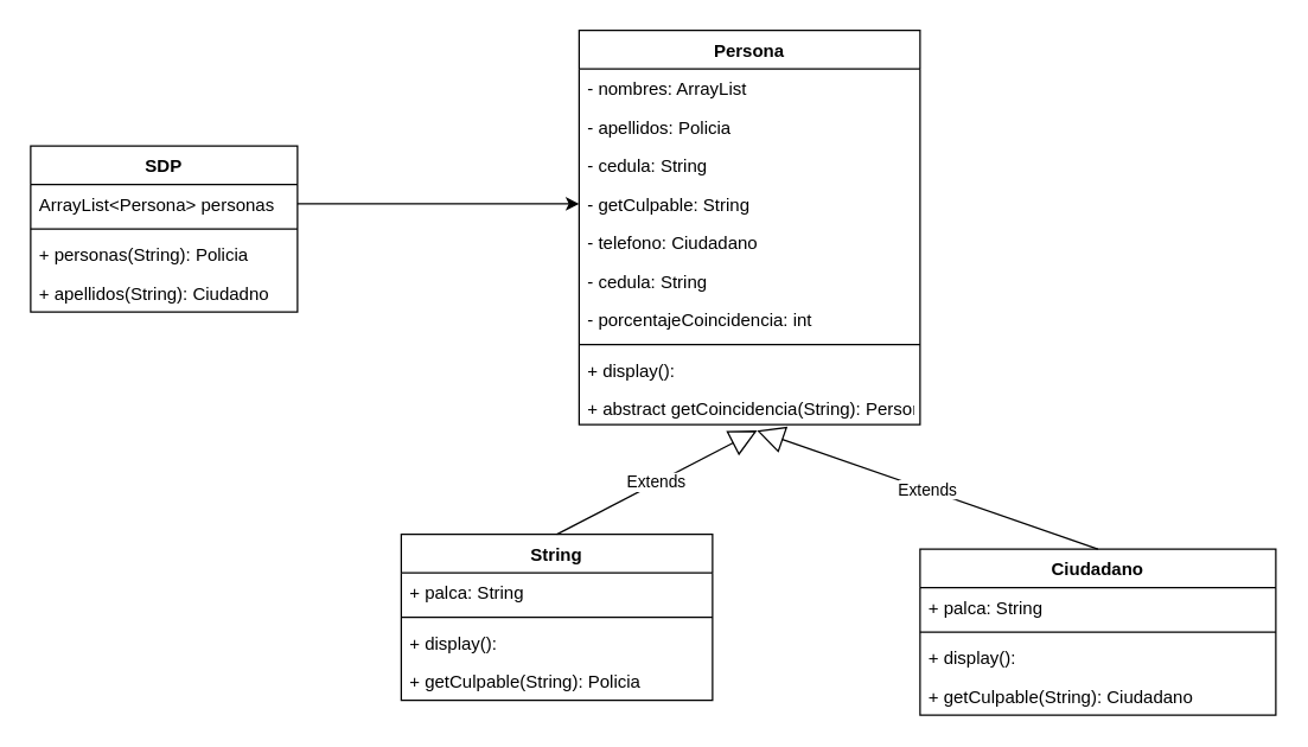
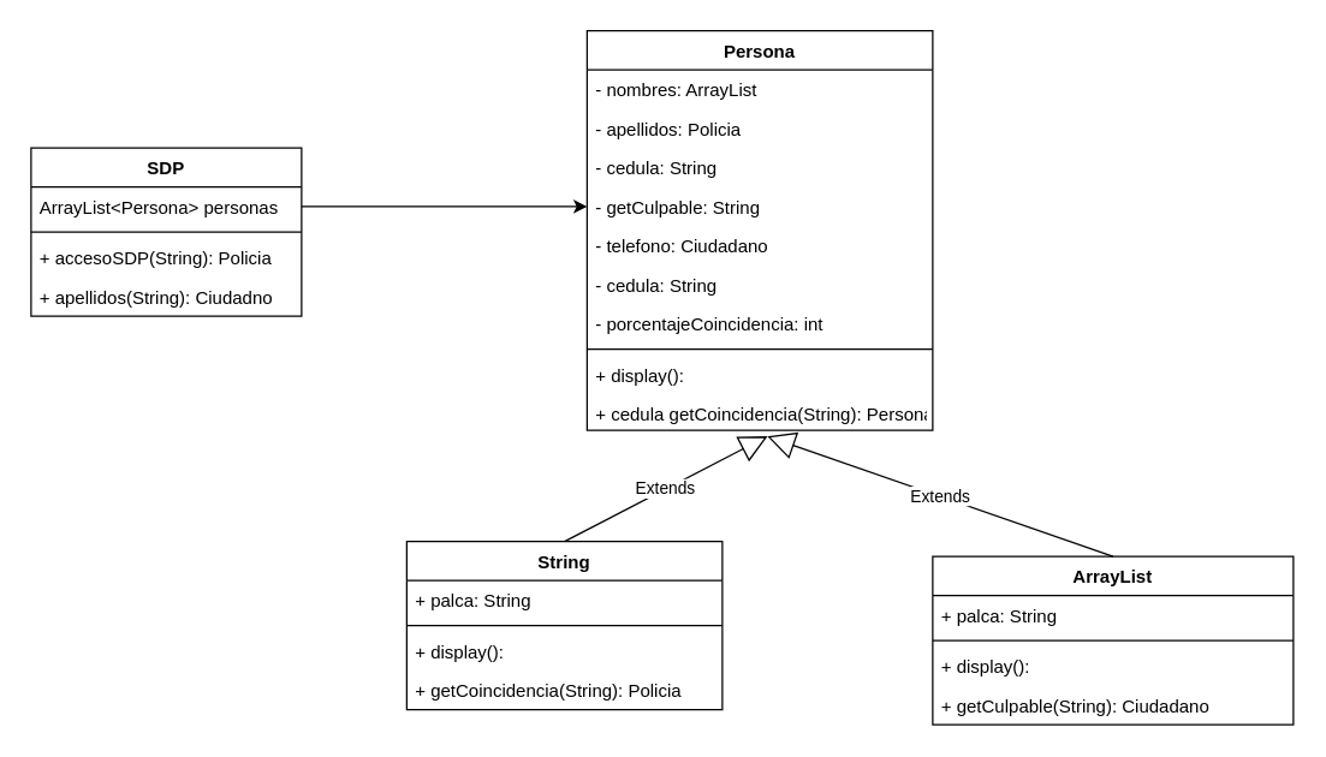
- <mxCell id="28" value="+ personas(String): Policia" style="text;strokeColor=none;fillColor=none;align=left;verticalAlign=top;spacingLeft=4;spacingRight=4;overflow=hidden;rotatable=0;points=[[0,0.5],[1,0.5]];portConstraint=eastwest;" vertex="1" parent="25"><mxGeometry y="60" width="180" height="26" as="geometry" /></mxCell>
+ <mxCell id="28" value="+ accesoSDP(String): Policia" style="text;strokeColor=none;fillColor=none;align=left;verticalAlign=top;spacingLeft=4;spacingRight=4;overflow=hidden;rotatable=0;points=[[0,0.5],[1,0.5]];portConstraint=eastwest;" vertex="1" parent="25"><mxGeometry y="60" width="180" height="26" as="geometry" /></mxCell>
- <mxCell id="12" value="+ abstract getCoincidencia(String): Persona" style="text;strokeColor=none;fillColor=none;align=left;verticalAlign=top;spacingLeft=4;spacingRight=4;overflow=hidden;rotatable=0;points=[[0,0.5],[1,0.5]];portConstraint=eastwest;" vertex="1" parent="2"><mxGeometry y="242" width="230" height="24" as="geometry" /></mxCell>
+ <mxCell id="12" value="+ cedula getCoincidencia(String): Persona" style="text;strokeColor=none;fillColor=none;align=left;verticalAlign=top;spacingLeft=4;spacingRight=4;overflow=hidden;rotatable=0;points=[[0,0.5],[1,0.5]];portConstraint=eastwest;" vertex="1" parent="2"><mxGeometry y="242" width="230" height="24" as="geometry" /></mxCell>
- <mxCell id="18" value="Ciudadano" style="swimlane;fontStyle=1;align=center;verticalAlign=top;childLayout=stackLayout;horizontal=1;startSize=26;horizontalStack=0;resizeParent=1;resizeParentMax=0;resizeLast=0;collapsible=1;marginBottom=0;" vertex="1" parent="1"><mxGeometry x="620" y="370" width="240" height="112" as="geometry" /></mxCell>
+ <mxCell id="18" value="ArrayList" style="swimlane;fontStyle=1;align=center;verticalAlign=top;childLayout=stackLayout;horizontal=1;startSize=26;horizontalStack=0;resizeParent=1;resizeParentMax=0;resizeLast=0;collapsible=1;marginBottom=0;" vertex="1" parent="1"><mxGeometry x="620" y="370" width="240" height="112" as="geometry" /></mxCell>
- <mxCell id="17" value="+ getCulpable(String): Policia" style="text;strokeColor=none;fillColor=none;align=left;verticalAlign=top;spacingLeft=4;spacingRight=4;overflow=hidden;rotatable=0;points=[[0,0.5],[1,0.5]];portConstraint=eastwest;" vertex="1" parent="13"><mxGeometry y="86" width="210" height="26" as="geometry" /></mxCell>
+ <mxCell id="17" value="+ getCoincidencia(String): Policia" style="text;strokeColor=none;fillColor=none;align=left;verticalAlign=top;spacingLeft=4;spacingRight=4;overflow=hidden;rotatable=0;points=[[0,0.5],[1,0.5]];portConstraint=eastwest;" vertex="1" parent="13"><mxGeometry y="86" width="210" height="26" as="geometry" /></mxCell>
